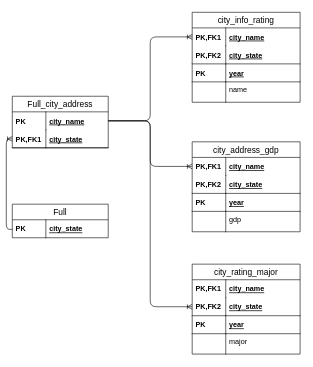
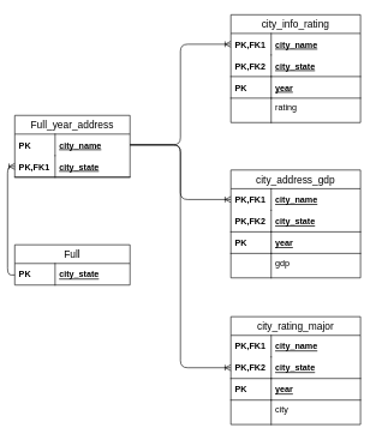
- <mxCell id="28" value="name" style="shape=partialRectangle;top=0;left=0;right=0;bottom=0;align=left;verticalAlign=top;fillColor=none;spacingLeft=60;spacingRight=4;overflow=hidden;rotatable=0;points=[[0,0.5],[1,0.5]];portConstraint=eastwest;dropTarget=0;fontSize=12;" parent="21" vertex="1"><mxGeometry y="116" width="180" height="34" as="geometry" /></mxCell>
+ <mxCell id="28" value="rating" style="shape=partialRectangle;top=0;left=0;right=0;bottom=0;align=left;verticalAlign=top;fillColor=none;spacingLeft=60;spacingRight=4;overflow=hidden;rotatable=0;points=[[0,0.5],[1,0.5]];portConstraint=eastwest;dropTarget=0;fontSize=12;" parent="21" vertex="1"><mxGeometry y="116" width="180" height="34" as="geometry" /></mxCell>
- <mxCell id="2" value="Full_city_address" style="swimlane;fontStyle=0;childLayout=stackLayout;horizontal=1;startSize=26;horizontalStack=0;resizeParent=1;resizeParentMax=0;resizeLast=0;collapsible=1;marginBottom=0;align=center;fontSize=14;" parent="1" vertex="1"><mxGeometry x="20" y="160" width="160" height="86" as="geometry" /></mxCell>
+ <mxCell id="2" value="Full_year_address" style="swimlane;fontStyle=0;childLayout=stackLayout;horizontal=1;startSize=26;horizontalStack=0;resizeParent=1;resizeParentMax=0;resizeLast=0;collapsible=1;marginBottom=0;align=center;fontSize=14;" parent="1" vertex="1"><mxGeometry x="20" y="160" width="160" height="86" as="geometry" /></mxCell>
- <mxCell id="38" value="major" style="shape=partialRectangle;top=0;left=0;right=0;bottom=0;align=left;verticalAlign=top;fillColor=none;spacingLeft=60;spacingRight=4;overflow=hidden;rotatable=0;points=[[0,0.5],[1,0.5]];portConstraint=eastwest;dropTarget=0;fontSize=12;" vertex="1" parent="31"><mxGeometry y="116" width="180" height="34" as="geometry" /></mxCell>
+ <mxCell id="38" value="city" style="shape=partialRectangle;top=0;left=0;right=0;bottom=0;align=left;verticalAlign=top;fillColor=none;spacingLeft=60;spacingRight=4;overflow=hidden;rotatable=0;points=[[0,0.5],[1,0.5]];portConstraint=eastwest;dropTarget=0;fontSize=12;" vertex="1" parent="31"><mxGeometry y="116" width="180" height="34" as="geometry" /></mxCell>
